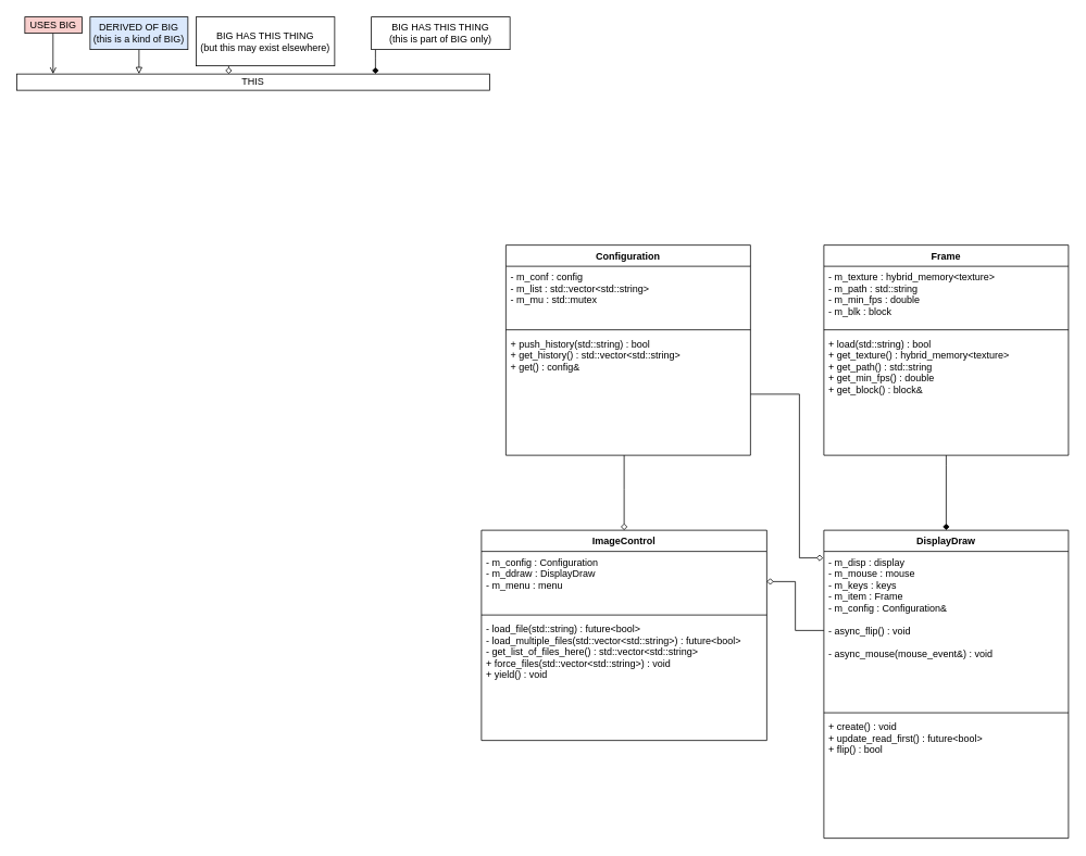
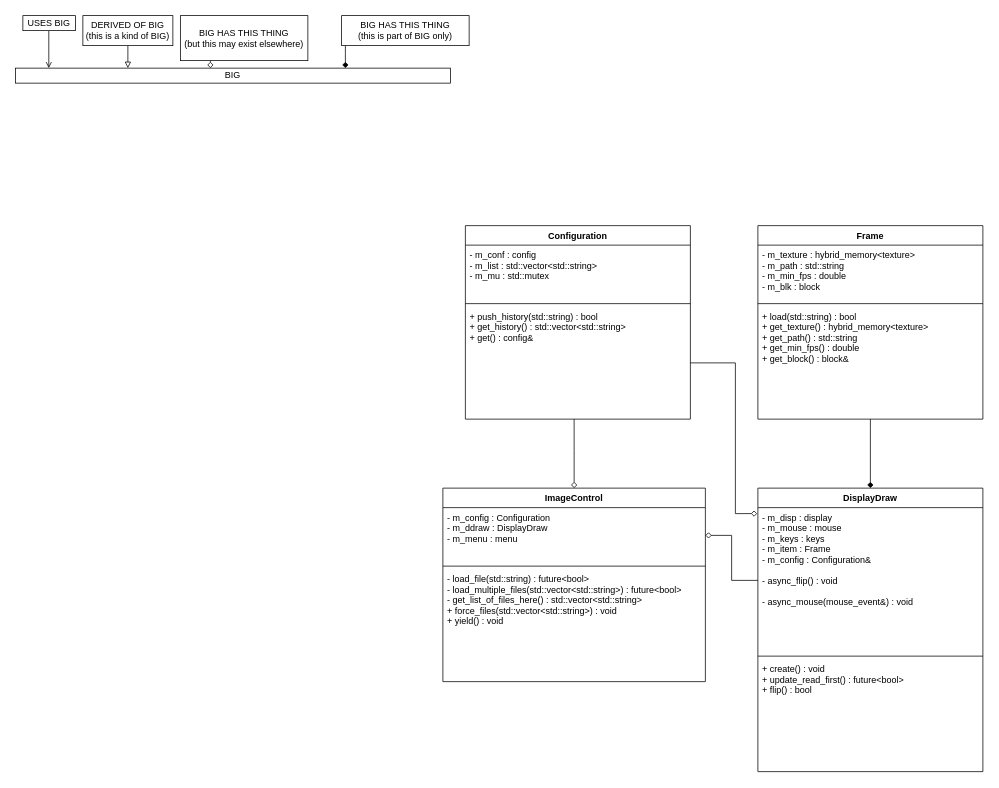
- <mxCell id="18" value="USES BIG" style="whiteSpace=wrap;html=1;strokeColor=default;fillColor=#f8cecc;" parent="1" vertex="1"><mxGeometry x="30" y="20" width="70" height="20" as="geometry" /></mxCell>
+ <mxCell id="18" value="USES BIG" style="whiteSpace=wrap;html=1;strokeColor=default;" parent="1" vertex="1"><mxGeometry x="30" y="20" width="70" height="20" as="geometry" /></mxCell>
- <mxCell id="19" value="DERIVED OF BIG&lt;br&gt;(this is a kind of BIG)" style="whiteSpace=wrap;html=1;strokeColor=default;fillColor=#dae8fc;" parent="1" vertex="1"><mxGeometry x="110" y="20" width="120" height="40" as="geometry" /></mxCell>
+ <mxCell id="19" value="DERIVED OF BIG&lt;br&gt;(this is a kind of BIG)" style="whiteSpace=wrap;html=1;strokeColor=default;" parent="1" vertex="1"><mxGeometry x="110" y="20" width="120" height="40" as="geometry" /></mxCell>
- <mxCell id="17" value="THIS" style="whiteSpace=wrap;html=1;strokeColor=default;" parent="1" vertex="1"><mxGeometry x="20" y="90" width="580" height="20" as="geometry" /></mxCell>
+ <mxCell id="17" value="BIG" style="whiteSpace=wrap;html=1;strokeColor=default;" parent="1" vertex="1"><mxGeometry x="20" y="90" width="580" height="20" as="geometry" /></mxCell>
